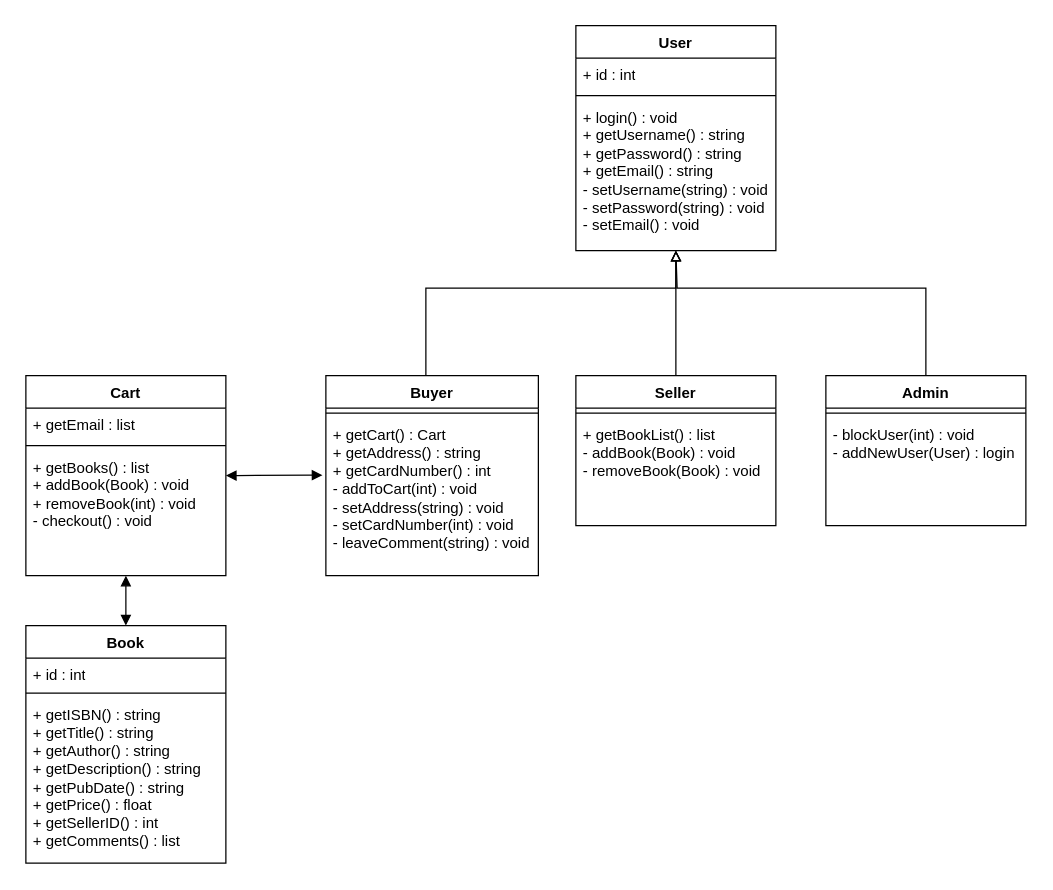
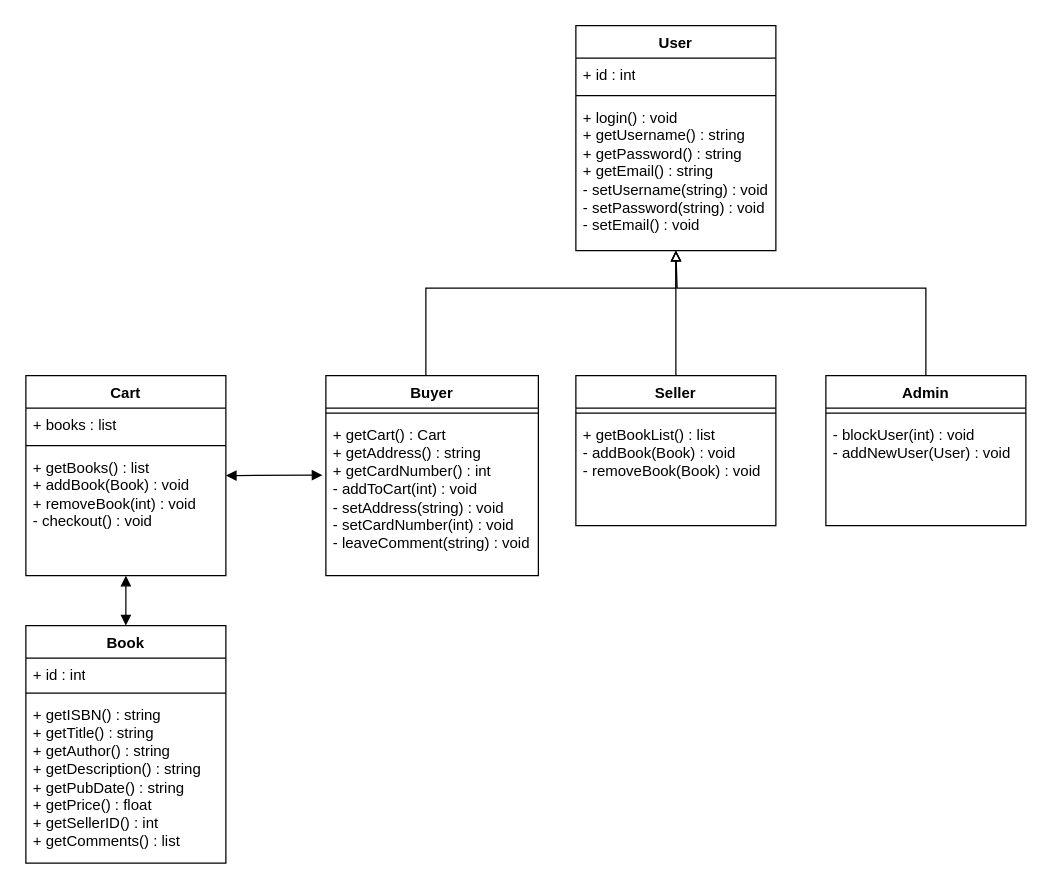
- <mxCell id="23" value="+ getEmail : list" style="text;strokeColor=none;fillColor=none;align=left;verticalAlign=top;spacingLeft=4;spacingRight=4;overflow=hidden;rotatable=0;points=[[0,0.5],[1,0.5]];portConstraint=eastwest;whiteSpace=wrap;html=1;" vertex="1" parent="22"><mxGeometry y="26" width="160" height="26" as="geometry" /></mxCell>
+ <mxCell id="23" value="+ books : list" style="text;strokeColor=none;fillColor=none;align=left;verticalAlign=top;spacingLeft=4;spacingRight=4;overflow=hidden;rotatable=0;points=[[0,0.5],[1,0.5]];portConstraint=eastwest;whiteSpace=wrap;html=1;" vertex="1" parent="22"><mxGeometry y="26" width="160" height="26" as="geometry" /></mxCell>
- <mxCell id="21" value="- blockUser(int) : void&lt;br&gt;- addNewUser(User) : login" style="text;strokeColor=none;fillColor=none;align=left;verticalAlign=top;spacingLeft=4;spacingRight=4;overflow=hidden;rotatable=0;points=[[0,0.5],[1,0.5]];portConstraint=eastwest;whiteSpace=wrap;html=1;" vertex="1" parent="19"><mxGeometry y="34" width="160" height="86" as="geometry" /></mxCell>
+ <mxCell id="21" value="- blockUser(int) : void&lt;br&gt;- addNewUser(User) : void" style="text;strokeColor=none;fillColor=none;align=left;verticalAlign=top;spacingLeft=4;spacingRight=4;overflow=hidden;rotatable=0;points=[[0,0.5],[1,0.5]];portConstraint=eastwest;whiteSpace=wrap;html=1;" vertex="1" parent="19"><mxGeometry y="34" width="160" height="86" as="geometry" /></mxCell>
